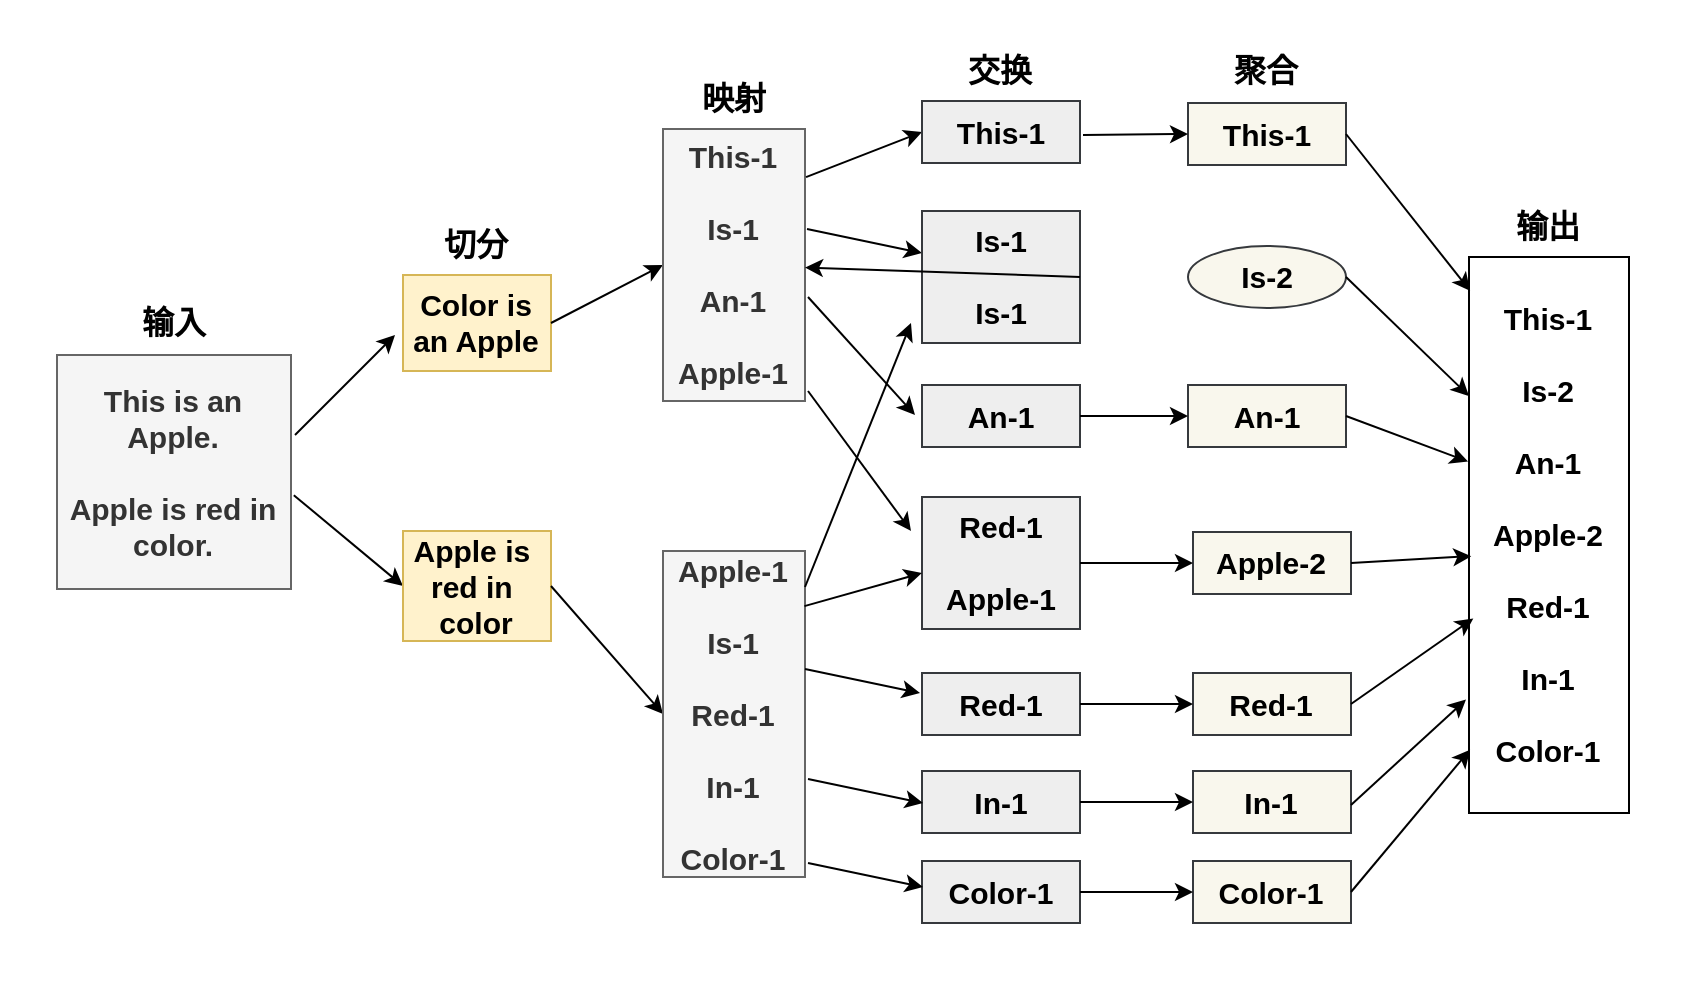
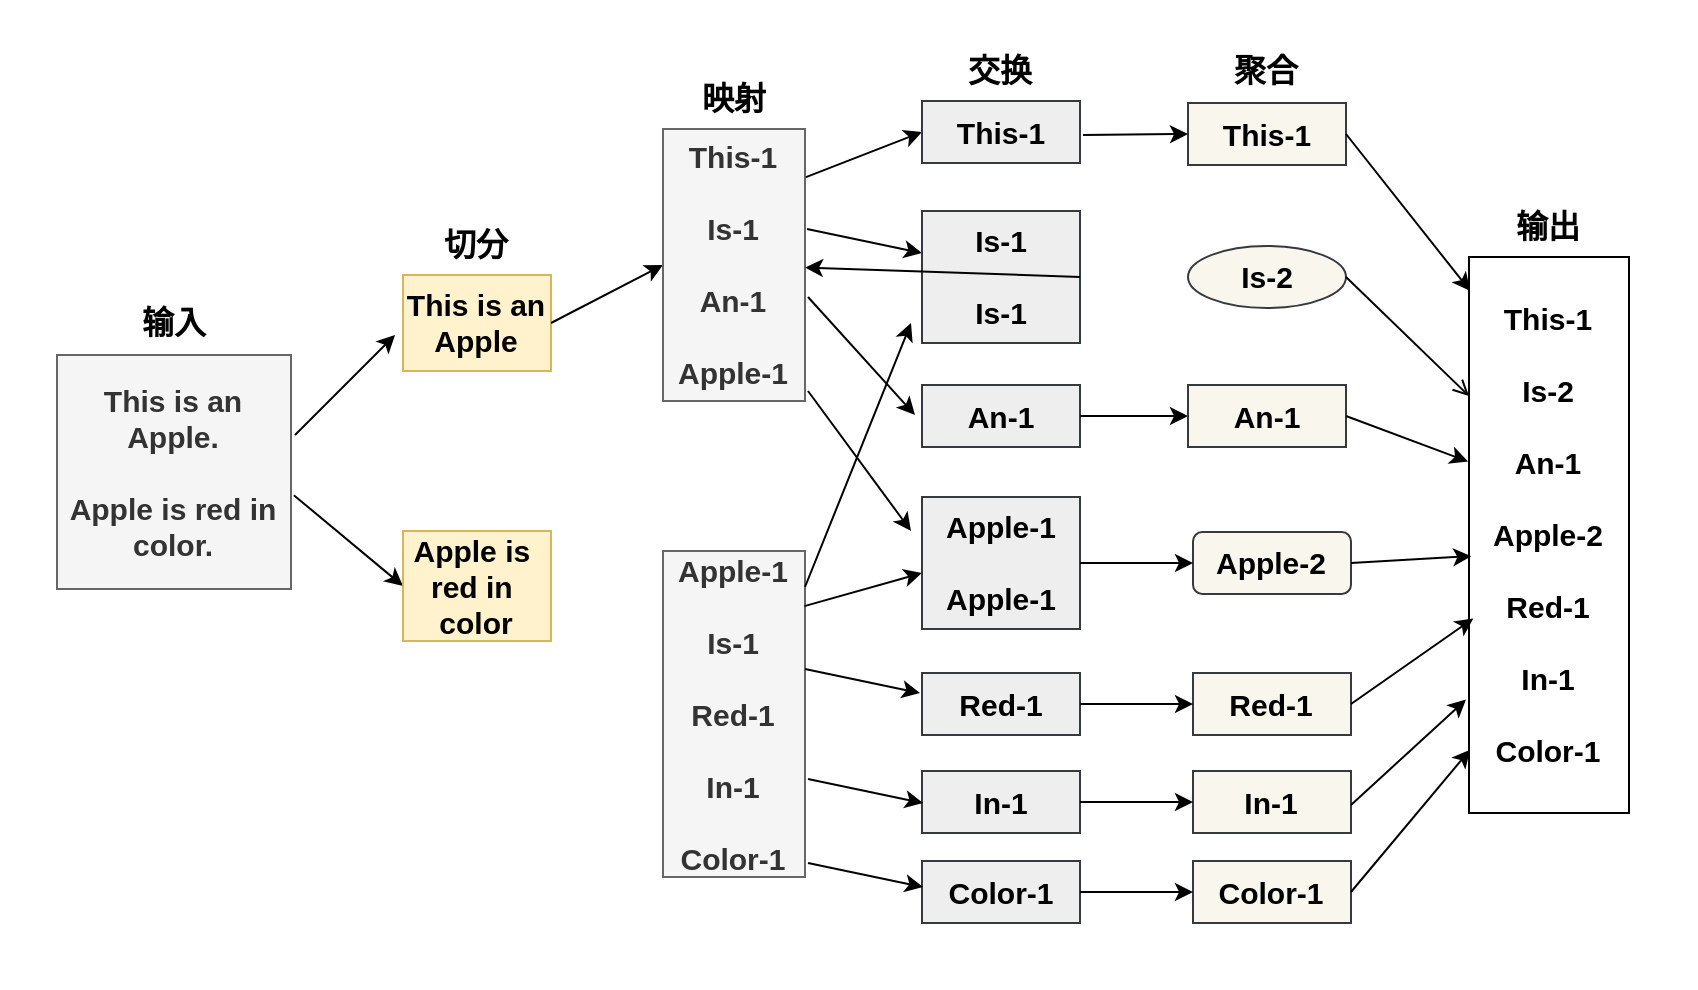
- <mxCell id="6" value="&lt;font style=&quot;font-size: 15px;&quot;&gt;Color is an Apple&lt;/font&gt;" style="rounded=0;whiteSpace=wrap;html=1;strokeColor=#d6b656;fillColor=#fff2cc;fontStyle=1;fontFamily=Helvetica;fontSize=15;" parent="1" vertex="1"><mxGeometry x="201" y="137" width="74" height="48" as="geometry" /></mxCell>
+ <mxCell id="6" value="&lt;font style=&quot;font-size: 15px;&quot;&gt;This is an Apple&lt;/font&gt;" style="rounded=0;whiteSpace=wrap;html=1;strokeColor=#d6b656;fillColor=#fff2cc;fontStyle=1;fontFamily=Helvetica;fontSize=15;" parent="1" vertex="1"><mxGeometry x="201" y="137" width="74" height="48" as="geometry" /></mxCell>
- <mxCell id="50" value="" style="endArrow=classic;html=1;rounded=0;fontStyle=1;fontFamily=Helvetica;exitX=1;exitY=0.5;exitDx=0;exitDy=0;entryX=0;entryY=0.25;entryDx=0;entryDy=0;fontSize=15;" parent="1" source="34" target="47" edge="1"><mxGeometry width="50" height="50" relative="1" as="geometry"><mxPoint x="675" y="133" as="sourcePoint" /><mxPoint x="729" y="210" as="targetPoint" /></mxGeometry></mxCell>
+ <mxCell id="50" value="" style="endArrow=open;html=1;rounded=0;fontStyle=1;fontFamily=Helvetica;exitX=1;exitY=0.5;exitDx=0;exitDy=0;entryX=0;entryY=0.25;entryDx=0;entryDy=0;fontSize=15;" parent="1" source="34" target="47" edge="1"><mxGeometry width="50" height="50" relative="1" as="geometry"><mxPoint x="675" y="133" as="sourcePoint" /><mxPoint x="729" y="210" as="targetPoint" /></mxGeometry></mxCell>
- <mxCell id="23" value="&lt;div style=&quot;font-size: 15px;&quot;&gt;&lt;span style=&quot;background-color: initial; font-size: 15px;&quot;&gt;Red-&lt;/span&gt;&lt;span style=&quot;background-color: initial; font-size: 15px;&quot;&gt;1&lt;/span&gt;&lt;/div&gt;&lt;div style=&quot;font-size: 15px;&quot;&gt;&lt;font style=&quot;font-size: 15px;&quot;&gt;&lt;br style=&quot;font-size: 15px;&quot;&gt;&lt;/font&gt;&lt;/div&gt;&lt;div style=&quot;font-size: 15px;&quot;&gt;&lt;div style=&quot;font-size: 15px;&quot;&gt;&lt;span style=&quot;background-color: initial; font-size: 15px;&quot;&gt;Apple-&lt;/span&gt;&lt;font style=&quot;font-size: 15px;&quot;&gt;1&lt;/font&gt;&lt;/div&gt;&lt;/div&gt;" style="rounded=0;whiteSpace=wrap;html=1;strokeColor=#36393d;fillColor=#eeeeee;fontStyle=1;fontFamily=Helvetica;fontSize=15;" parent="1" vertex="1"><mxGeometry x="460.5" y="248" width="79" height="66" as="geometry" /></mxCell>
+ <mxCell id="23" value="&lt;div style=&quot;font-size: 15px;&quot;&gt;&lt;span style=&quot;background-color: initial; font-size: 15px;&quot;&gt;Apple-&lt;/span&gt;&lt;span style=&quot;background-color: initial; font-size: 15px;&quot;&gt;1&lt;/span&gt;&lt;/div&gt;&lt;div style=&quot;font-size: 15px;&quot;&gt;&lt;font style=&quot;font-size: 15px;&quot;&gt;&lt;br style=&quot;font-size: 15px;&quot;&gt;&lt;/font&gt;&lt;/div&gt;&lt;div style=&quot;font-size: 15px;&quot;&gt;&lt;div style=&quot;font-size: 15px;&quot;&gt;&lt;span style=&quot;background-color: initial; font-size: 15px;&quot;&gt;Apple-&lt;/span&gt;&lt;font style=&quot;font-size: 15px;&quot;&gt;1&lt;/font&gt;&lt;/div&gt;&lt;/div&gt;" style="rounded=0;whiteSpace=wrap;html=1;strokeColor=#36393d;fillColor=#eeeeee;fontStyle=1;fontFamily=Helvetica;fontSize=15;" parent="1" vertex="1"><mxGeometry x="460.5" y="248" width="79" height="66" as="geometry" /></mxCell>
- <mxCell id="39" value="&lt;font style=&quot;font-size: 15px;&quot;&gt;Apple-2&lt;/font&gt;" style="rounded=0;whiteSpace=wrap;html=1;strokeColor=#36393d;fillColor=#f9f7ed;fontStyle=1;fontFamily=Helvetica;fontSize=15;" parent="1" vertex="1"><mxGeometry x="596" y="265.5" width="79" height="31" as="geometry" /></mxCell>
+ <mxCell id="39" value="&lt;font style=&quot;font-size: 15px;&quot;&gt;Apple-2&lt;/font&gt;" style="whiteSpace=wrap;html=1;strokeColor=#36393d;fillColor=#f9f7ed;fontStyle=1;fontFamily=Helvetica;fontSize=15;rounded=1;" parent="1" vertex="1"><mxGeometry x="596" y="265.5" width="79" height="31" as="geometry" /></mxCell>
- <mxCell id="9" value="" style="endArrow=classic;html=1;rounded=0;fontStyle=1;fontFamily=Helvetica;exitX=1;exitY=0.5;exitDx=0;exitDy=0;entryX=0;entryY=0.5;entryDx=0;entryDy=0;fontSize=15;" parent="1" source="7" target="14" edge="1"><mxGeometry width="50" height="50" relative="1" as="geometry"><mxPoint x="277.5" y="293" as="sourcePoint" /><mxPoint x="323.5" y="338" as="targetPoint" /></mxGeometry></mxCell>
